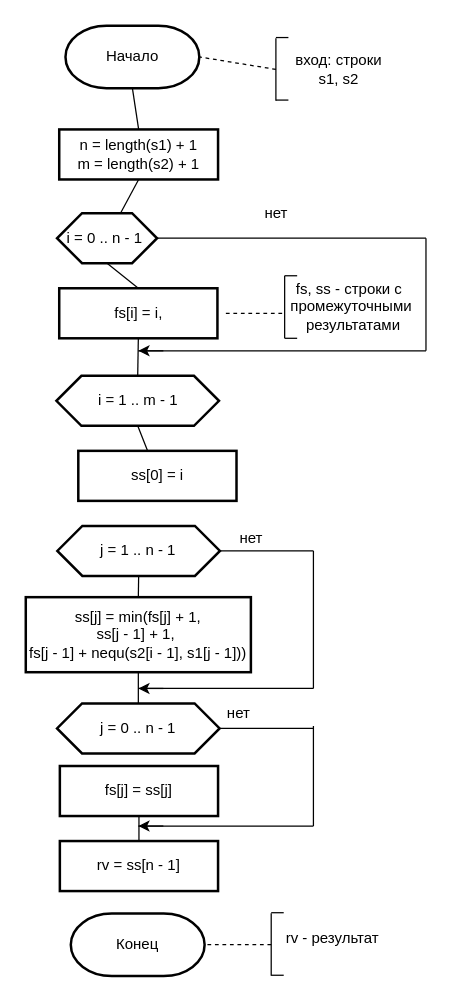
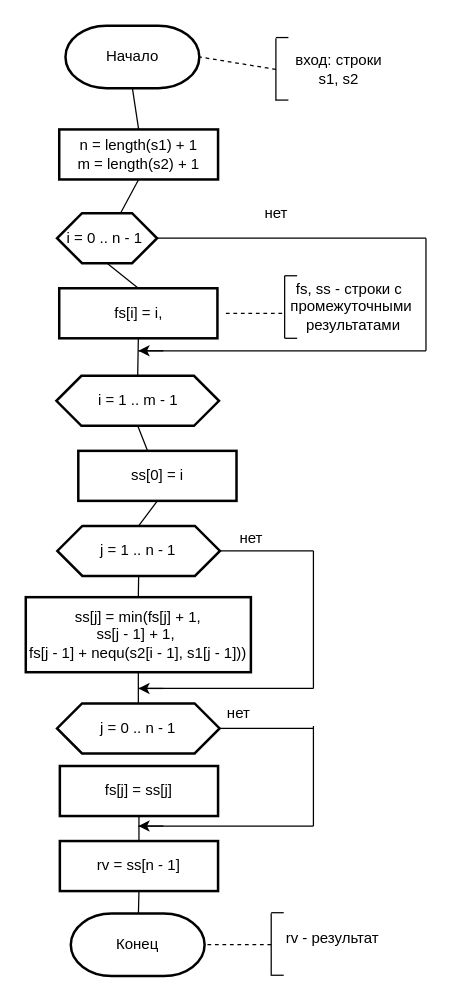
+ <mxCell id="32" value="" style="endArrow=none;html=1;entryX=0.5;entryY=1;entryDx=0;entryDy=0;exitX=0.5;exitY=0;exitDx=0;exitDy=0;" edge="1" parent="1" source="17" target="14"><mxGeometry width="50" height="50" relative="1" as="geometry"><mxPoint x="130" y="440" as="sourcePoint" /><mxPoint x="180" y="390" as="targetPoint" /></mxGeometry></mxCell>
+ <mxCell id="39" value="" style="endArrow=none;html=1;entryX=0.5;entryY=1;entryDx=0;entryDy=0;" edge="1" parent="1" source="22" target="20"><mxGeometry width="50" height="50" relative="1" as="geometry"><mxPoint x="150" y="630" as="sourcePoint" /><mxPoint x="200" y="580" as="targetPoint" /></mxGeometry></mxCell>
